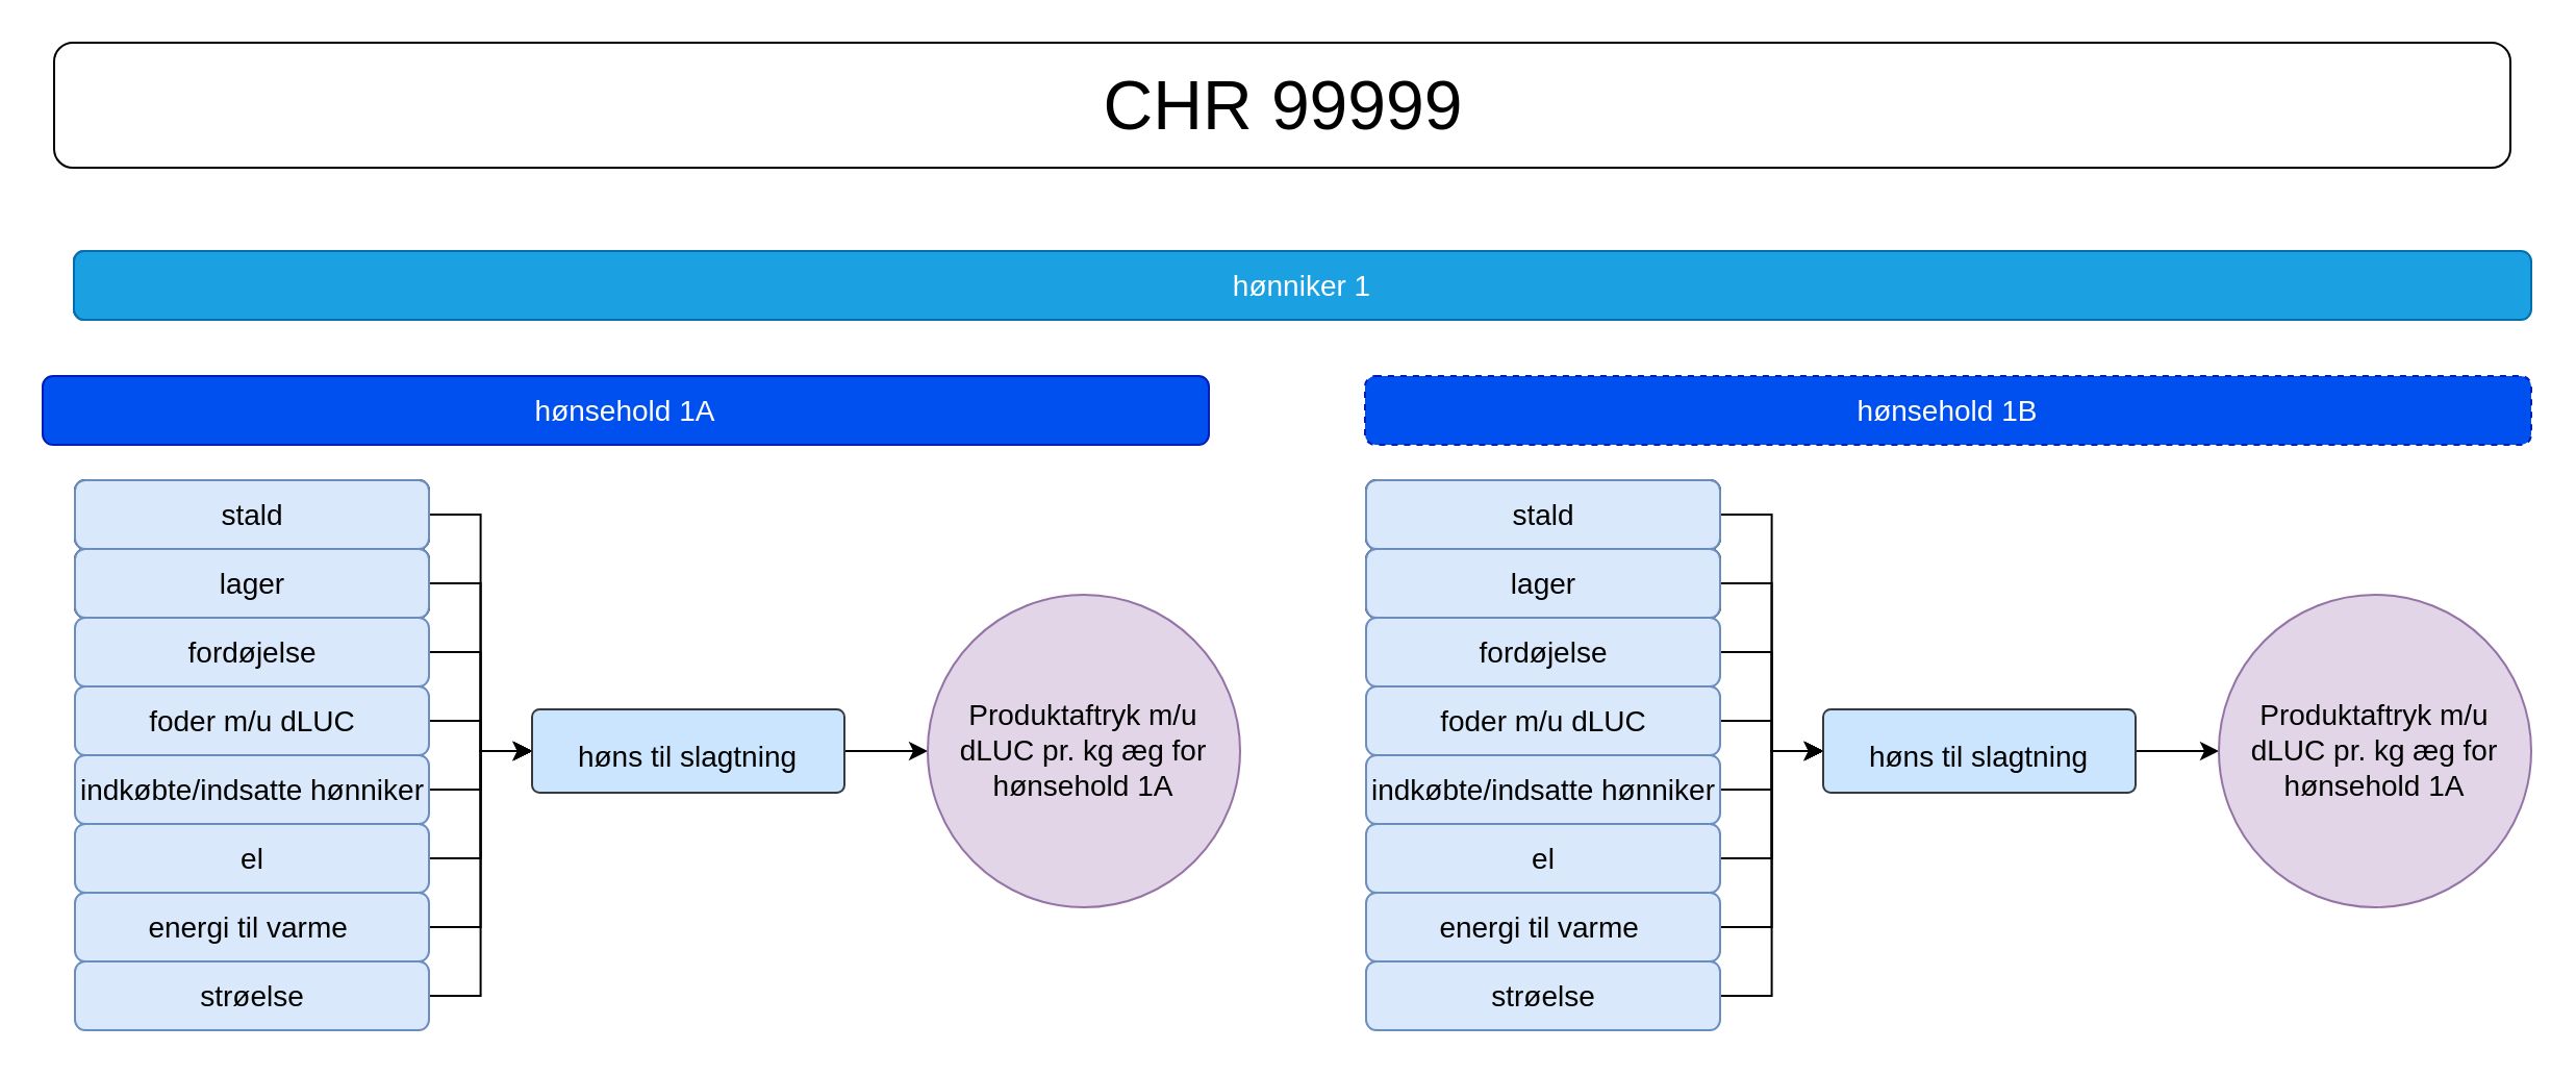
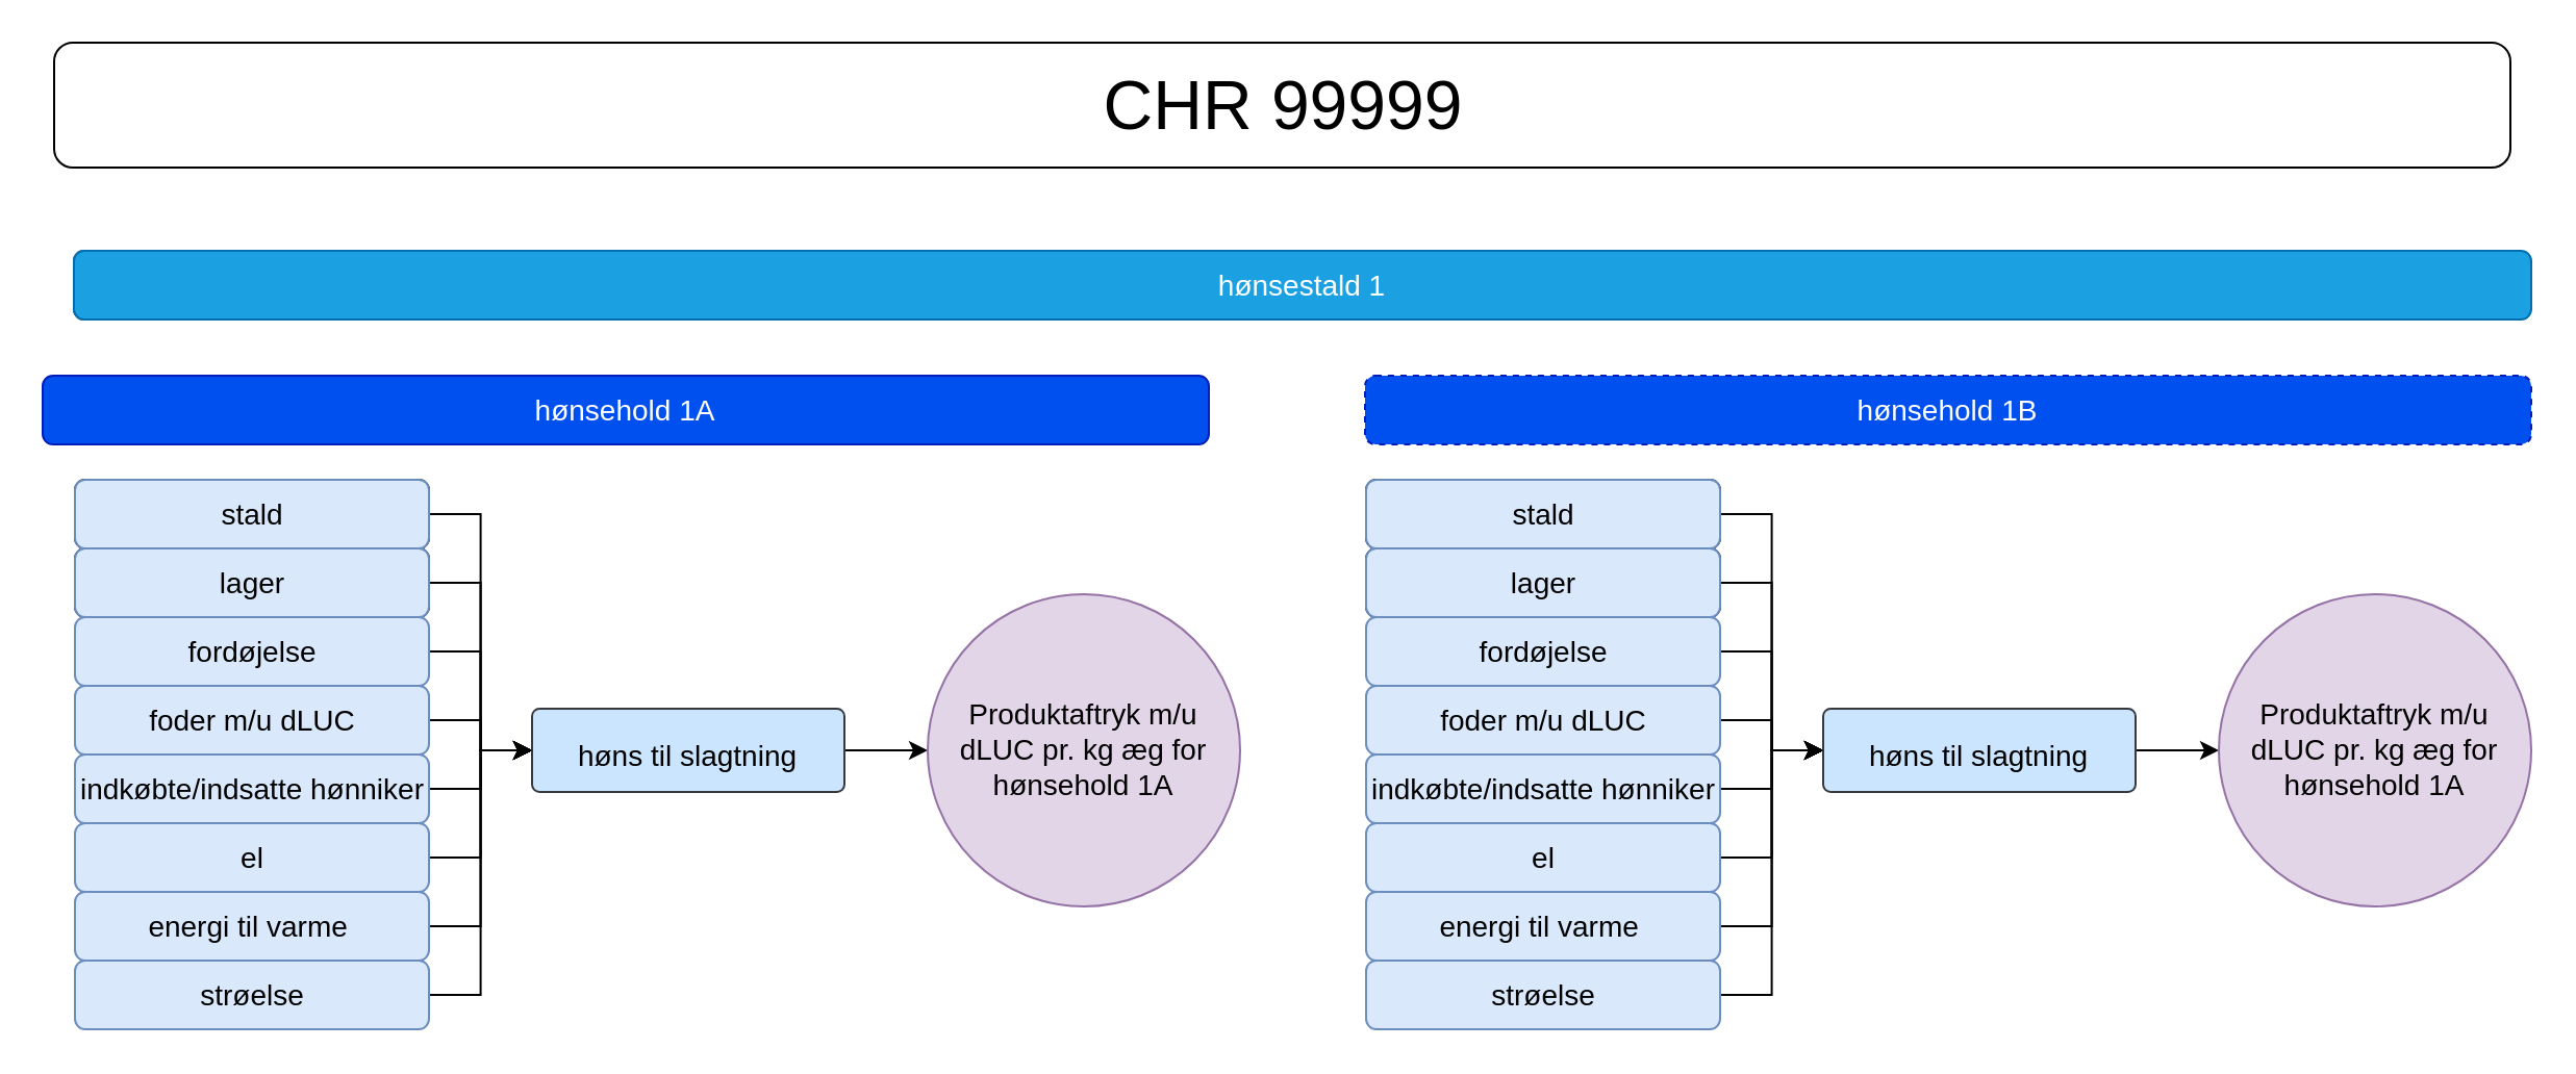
- <mxCell id="6" value="&lt;font style=&quot;font-size: 14px;&quot;&gt;hønniker 1&lt;/font&gt;" style="rounded=1;whiteSpace=wrap;html=1;fontSize=33;fillColor=#1ba1e2;strokeColor=#006EAF;fontColor=#ffffff;align=center;verticalAlign=bottom;" vertex="1" parent="1"><mxGeometry x="35" y="120" width="1180" height="33" as="geometry" /></mxCell>
+ <mxCell id="6" value="&lt;font style=&quot;font-size: 14px;&quot;&gt;hønsestald 1&lt;/font&gt;" style="rounded=1;whiteSpace=wrap;html=1;fontSize=33;fillColor=#1ba1e2;strokeColor=#006EAF;fontColor=#ffffff;align=center;verticalAlign=bottom;" vertex="1" parent="1"><mxGeometry x="35" y="120" width="1180" height="33" as="geometry" /></mxCell>
